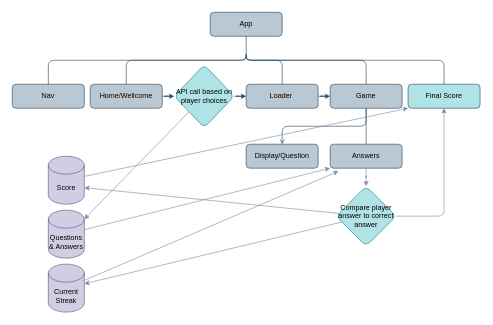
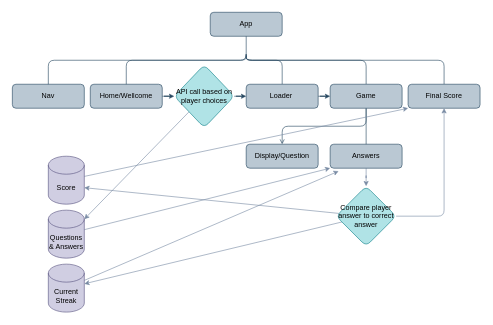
- <mxCell id="22" value="Final Score" style="whiteSpace=wrap;html=1;sketch=0;strokeColor=#23445d;fillColor=#b0e3e6;rounded=1;fontColor=default;labelBackgroundColor=none;" vertex="1" parent="1"><mxGeometry x="680" y="140" width="120" height="40" as="geometry" /></mxCell>
+ <mxCell id="22" value="Final Score" style="whiteSpace=wrap;html=1;sketch=0;strokeColor=#23445d;fillColor=#bac8d3;rounded=1;fontColor=default;labelBackgroundColor=none;" vertex="1" parent="1"><mxGeometry x="680" y="140" width="120" height="40" as="geometry" /></mxCell>
